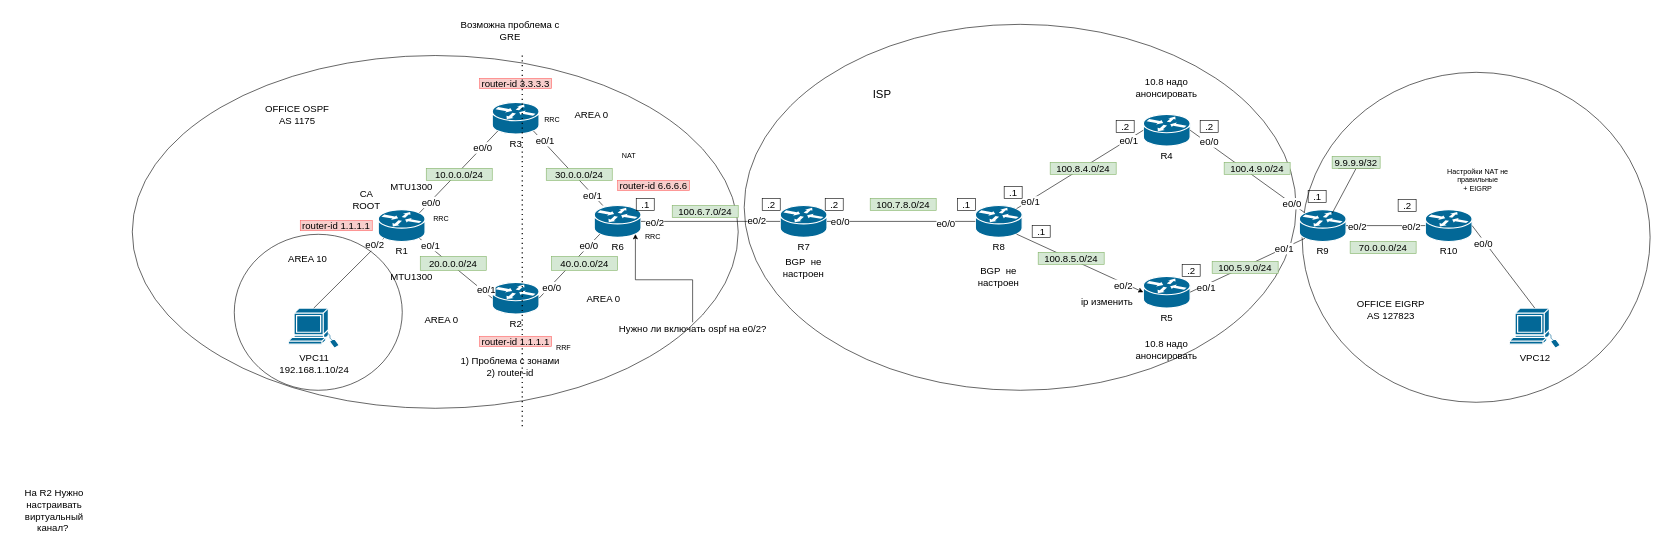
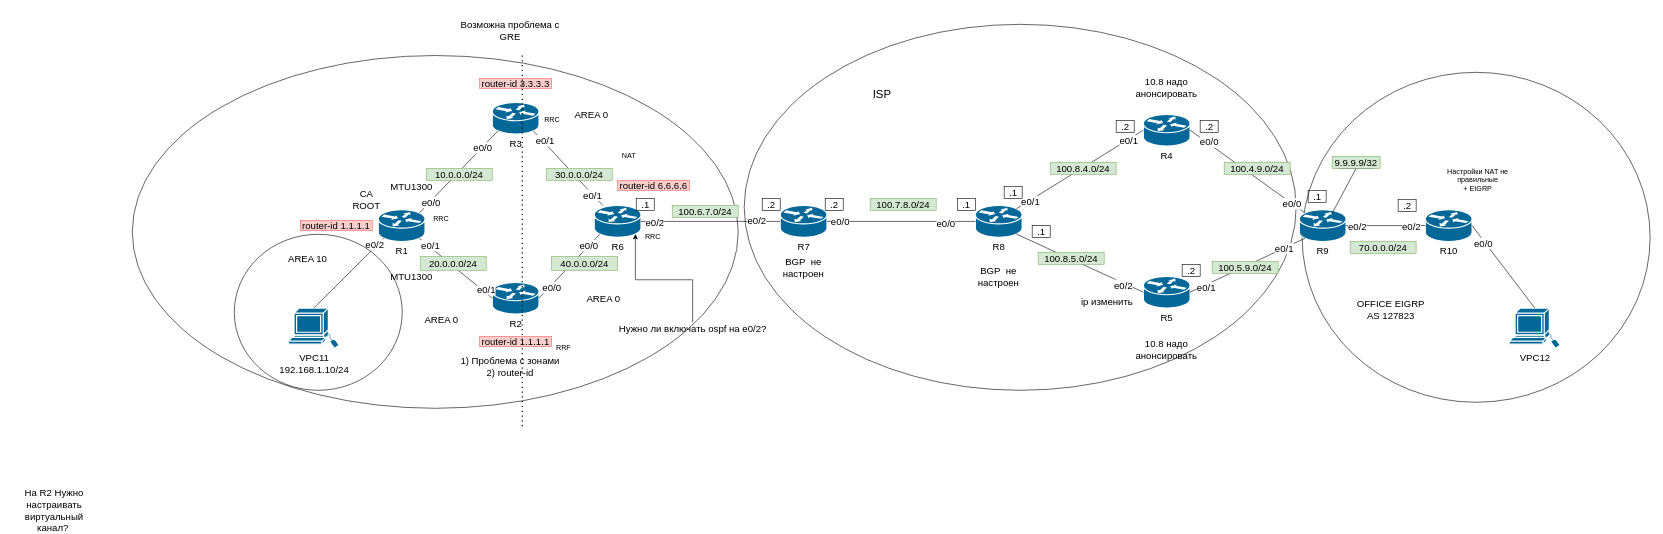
- <mxCell id="99" value="OFFICE OSPF&lt;br&gt;AS 1175" style="text;html=1;strokeColor=none;fillColor=none;align=center;verticalAlign=middle;whiteSpace=wrap;rounded=0;fontSize=16;" parent="1" vertex="1"><mxGeometry x="420" y="168.5" width="150" height="43" as="geometry" /></mxCell>
- <mxCell id="35" value="" style="endArrow=classic;html=1;entryX=0;entryY=0.5;entryDx=0;entryDy=0;entryPerimeter=0;exitX=0.88;exitY=0.9;exitDx=0;exitDy=0;exitPerimeter=0;fontSize=16;" parent="1" source="10" target="13" edge="1"><mxGeometry width="50" height="50" relative="1" as="geometry"><mxPoint x="1703.93" y="357.3" as="sourcePoint" /><mxPoint x="1915.29" y="226.5" as="targetPoint" /></mxGeometry></mxCell>
+ <mxCell id="35" value="" style="endArrow=none;html=1;entryX=0;entryY=0.5;entryDx=0;entryDy=0;entryPerimeter=0;exitX=0.88;exitY=0.9;exitDx=0;exitDy=0;exitPerimeter=0;fontSize=16;" parent="1" source="10" target="13" edge="1"><mxGeometry width="50" height="50" relative="1" as="geometry"><mxPoint x="1703.93" y="357.3" as="sourcePoint" /><mxPoint x="1915.29" y="226.5" as="targetPoint" /></mxGeometry></mxCell>
